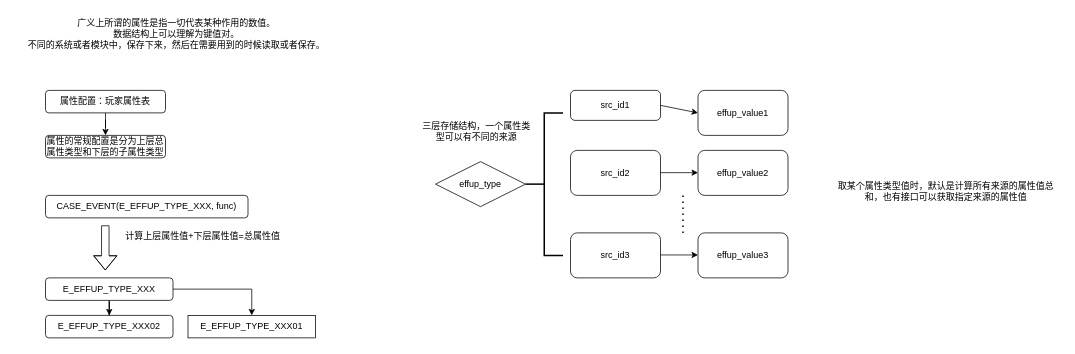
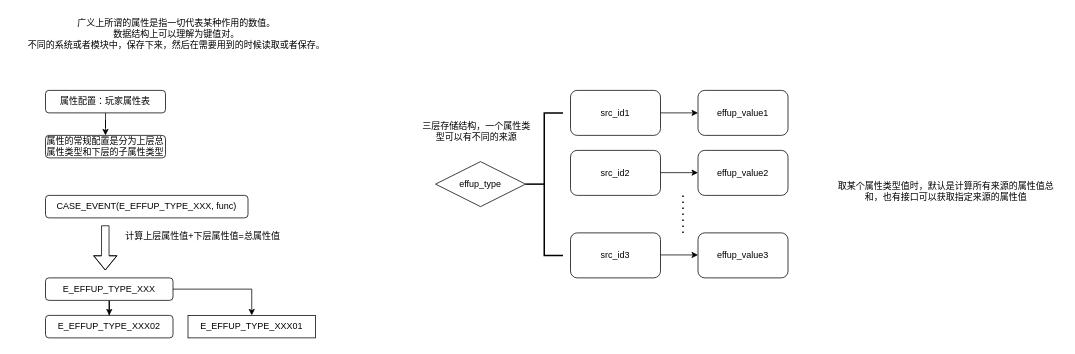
- <mxCell id="14" value="src_id1" style="rounded=1;whiteSpace=wrap;html=1;" vertex="1" parent="1"><mxGeometry x="760" y="120" width="120" height="40" as="geometry" /></mxCell>
+ <mxCell id="14" value="src_id1" style="rounded=1;whiteSpace=wrap;html=1;" vertex="1" parent="1"><mxGeometry x="760" y="120" width="120" height="60" as="geometry" /></mxCell>
